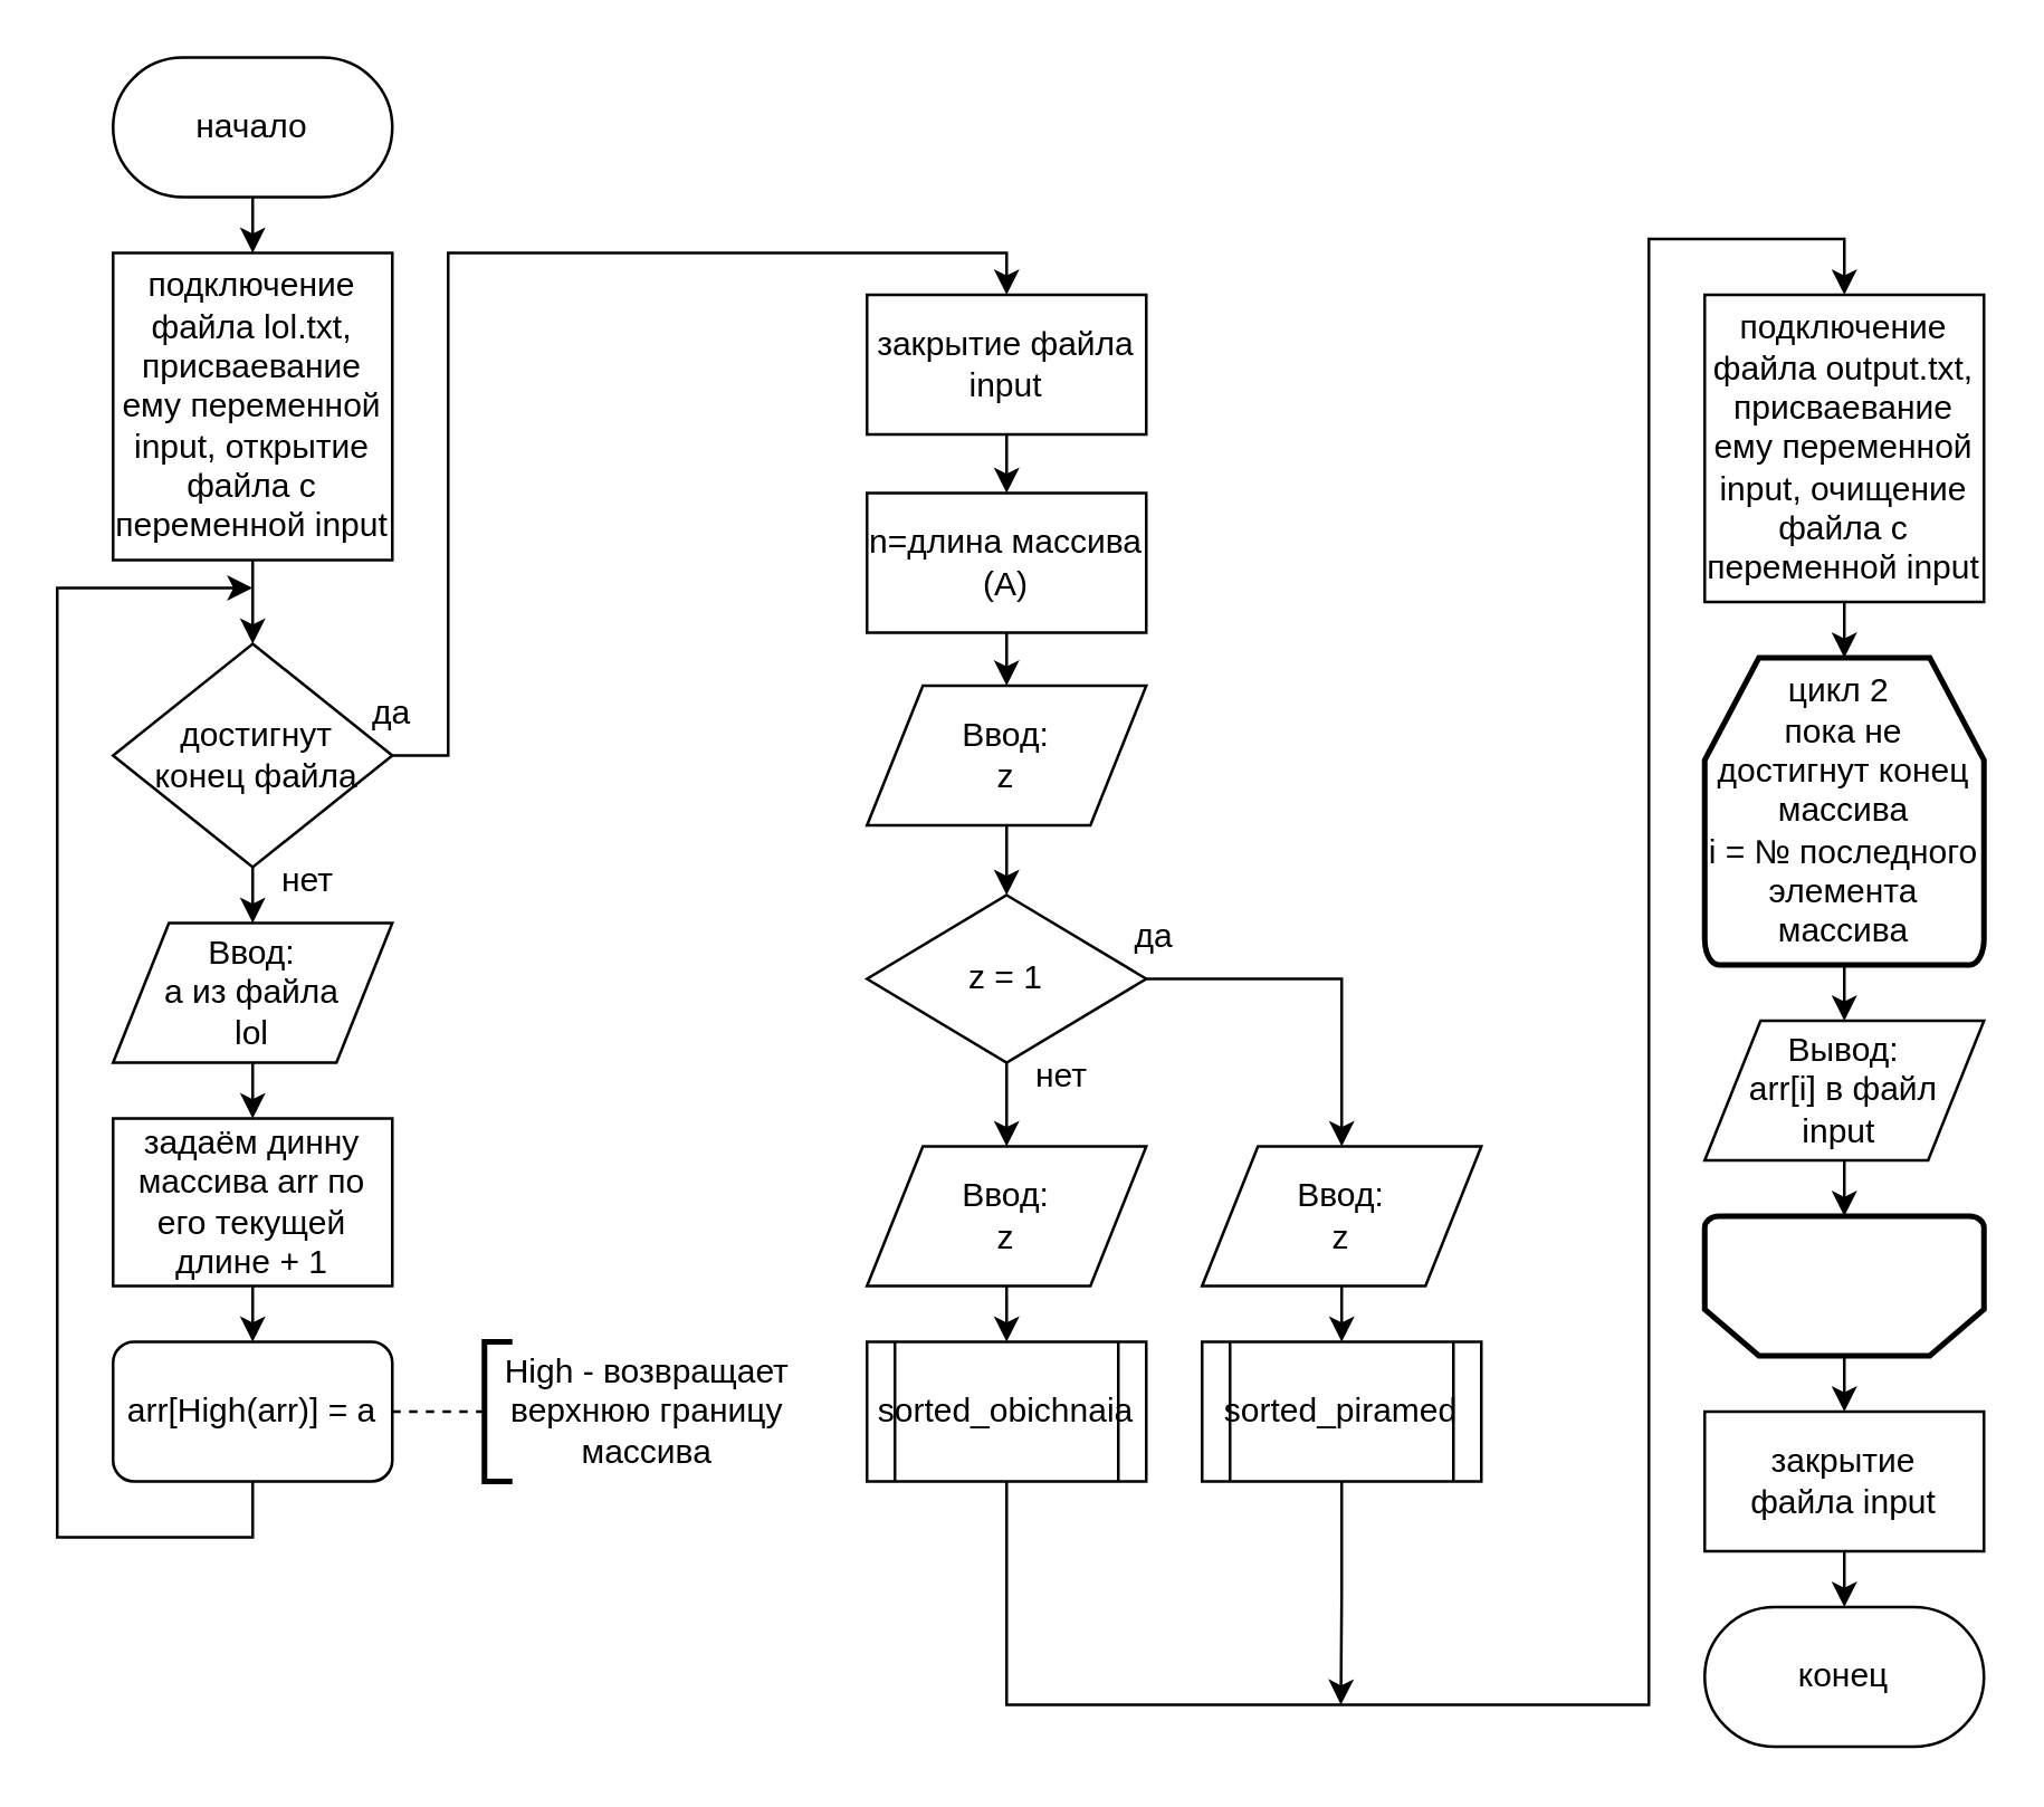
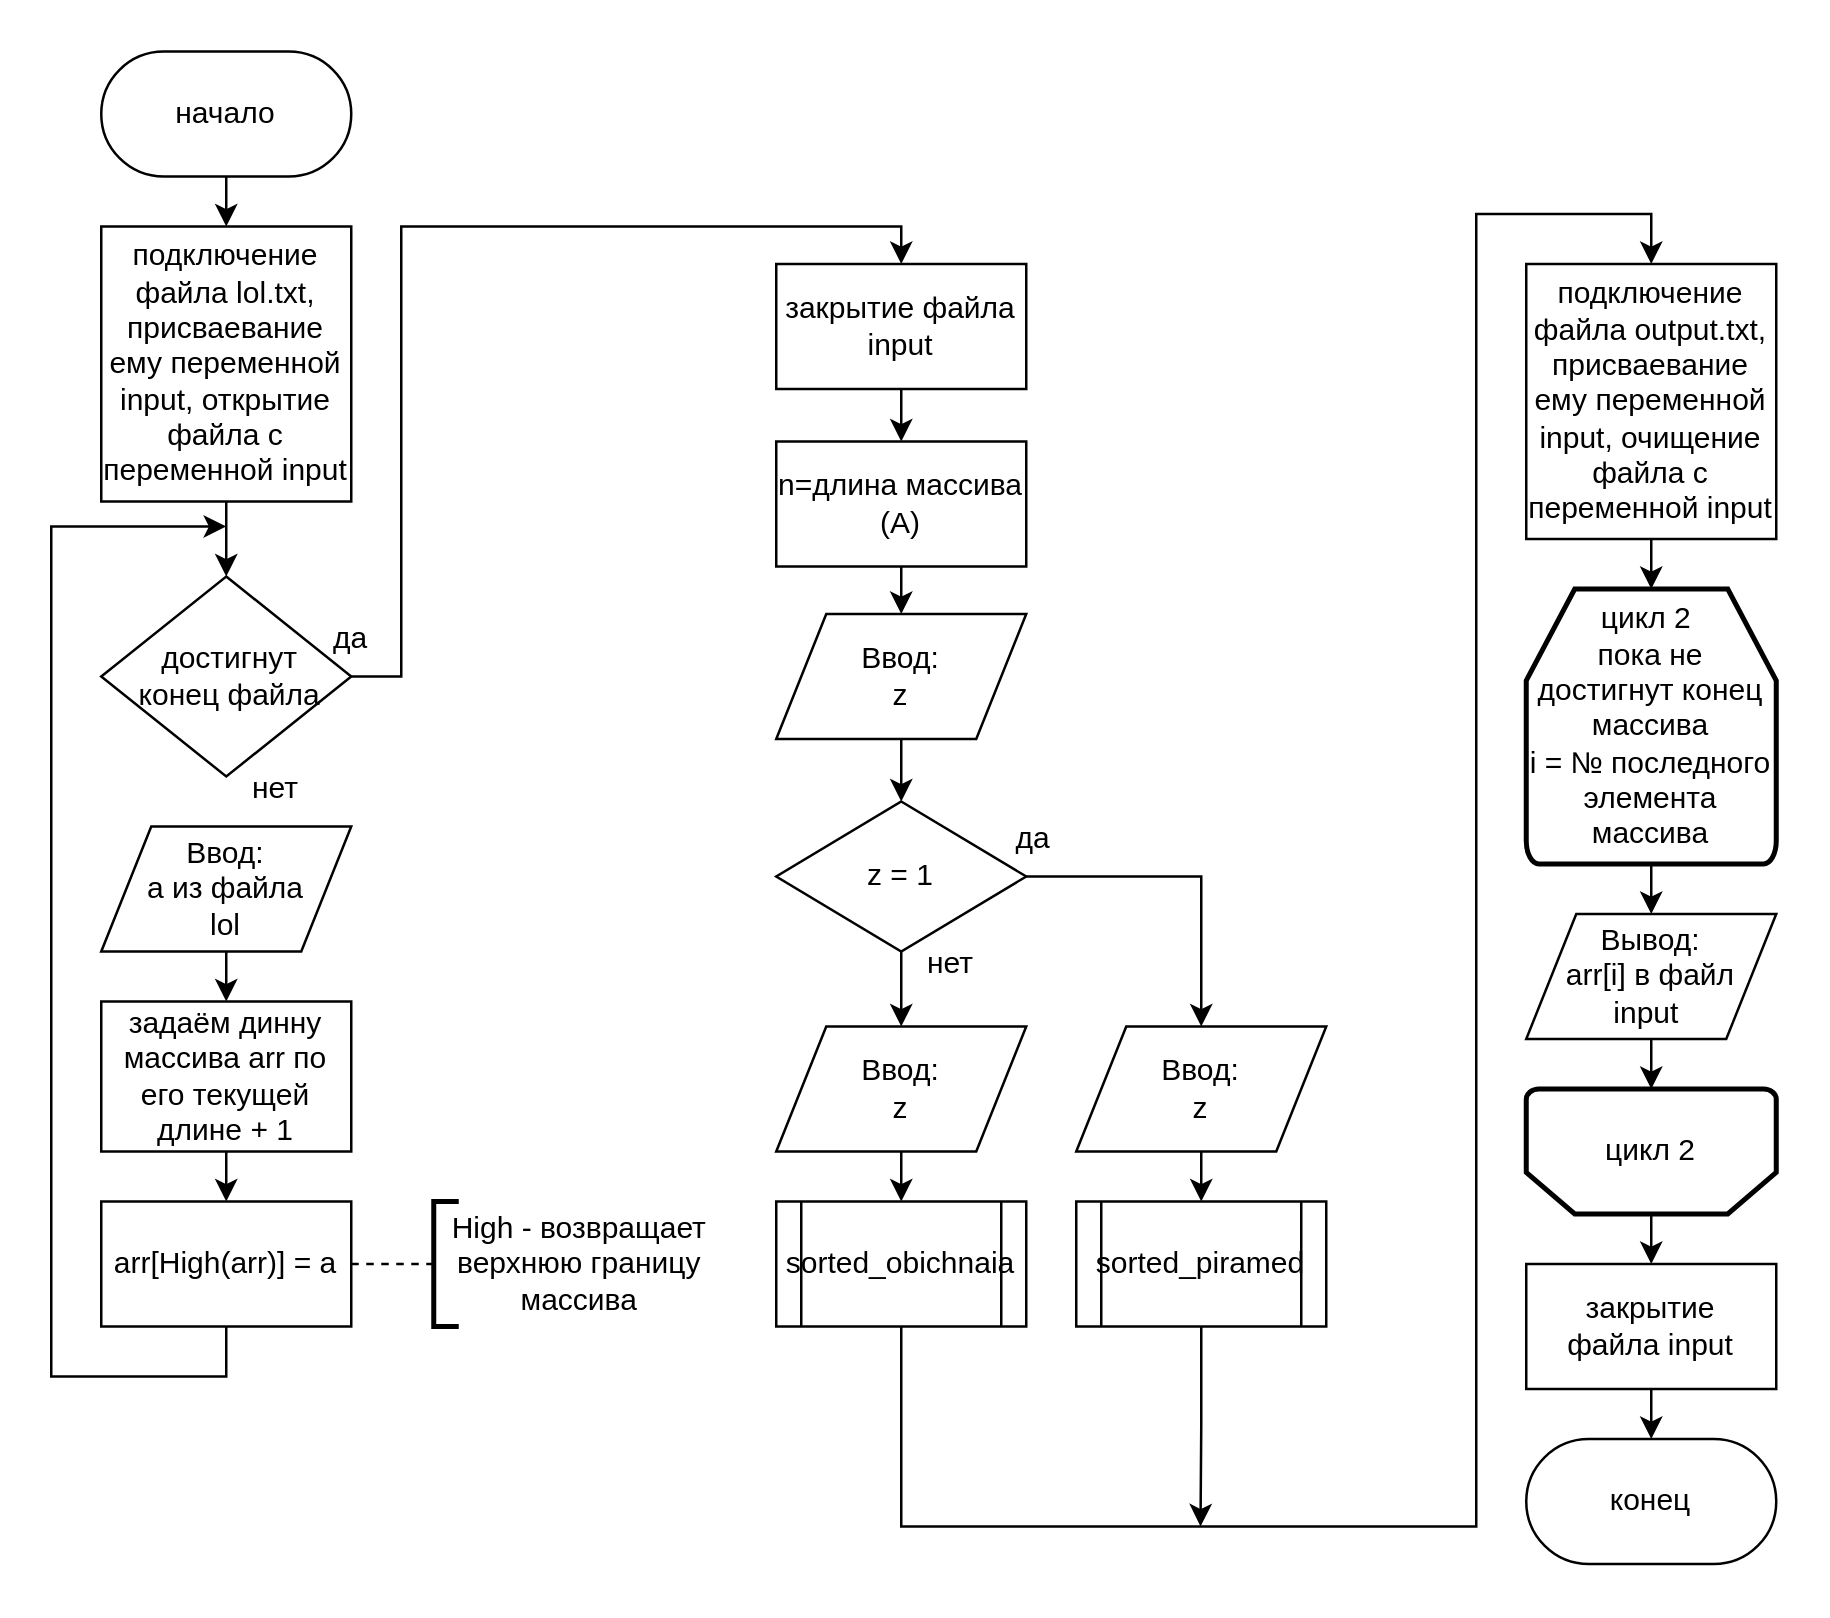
- <mxCell id="6" style="edgeStyle=orthogonalEdgeStyle;rounded=0;orthogonalLoop=1;jettySize=auto;html=1;exitX=0.5;exitY=1;exitDx=0;exitDy=0;entryX=0.5;entryY=0;entryDx=0;entryDy=0;" parent="1" source="8" target="12" edge="1"><mxGeometry relative="1" as="geometry" /></mxCell>
+ <mxCell id="34" value="цикл 2" style="text;html=1;strokeColor=none;fillColor=none;align=center;verticalAlign=middle;whiteSpace=wrap;rounded=0;" parent="1" vertex="1"><mxGeometry x="630" y="445" width="60" height="30" as="geometry" /></mxCell>
- <mxCell id="16" value="arr[High(arr)] = a" style="whiteSpace=wrap;html=1;rounded=1;" parent="1" vertex="1"><mxGeometry x="40" y="480" width="100" height="50" as="geometry" /></mxCell>
+ <mxCell id="16" value="arr[High(arr)] = a" style="rounded=0;whiteSpace=wrap;html=1;" parent="1" vertex="1"><mxGeometry x="40" y="480" width="100" height="50" as="geometry" /></mxCell>
